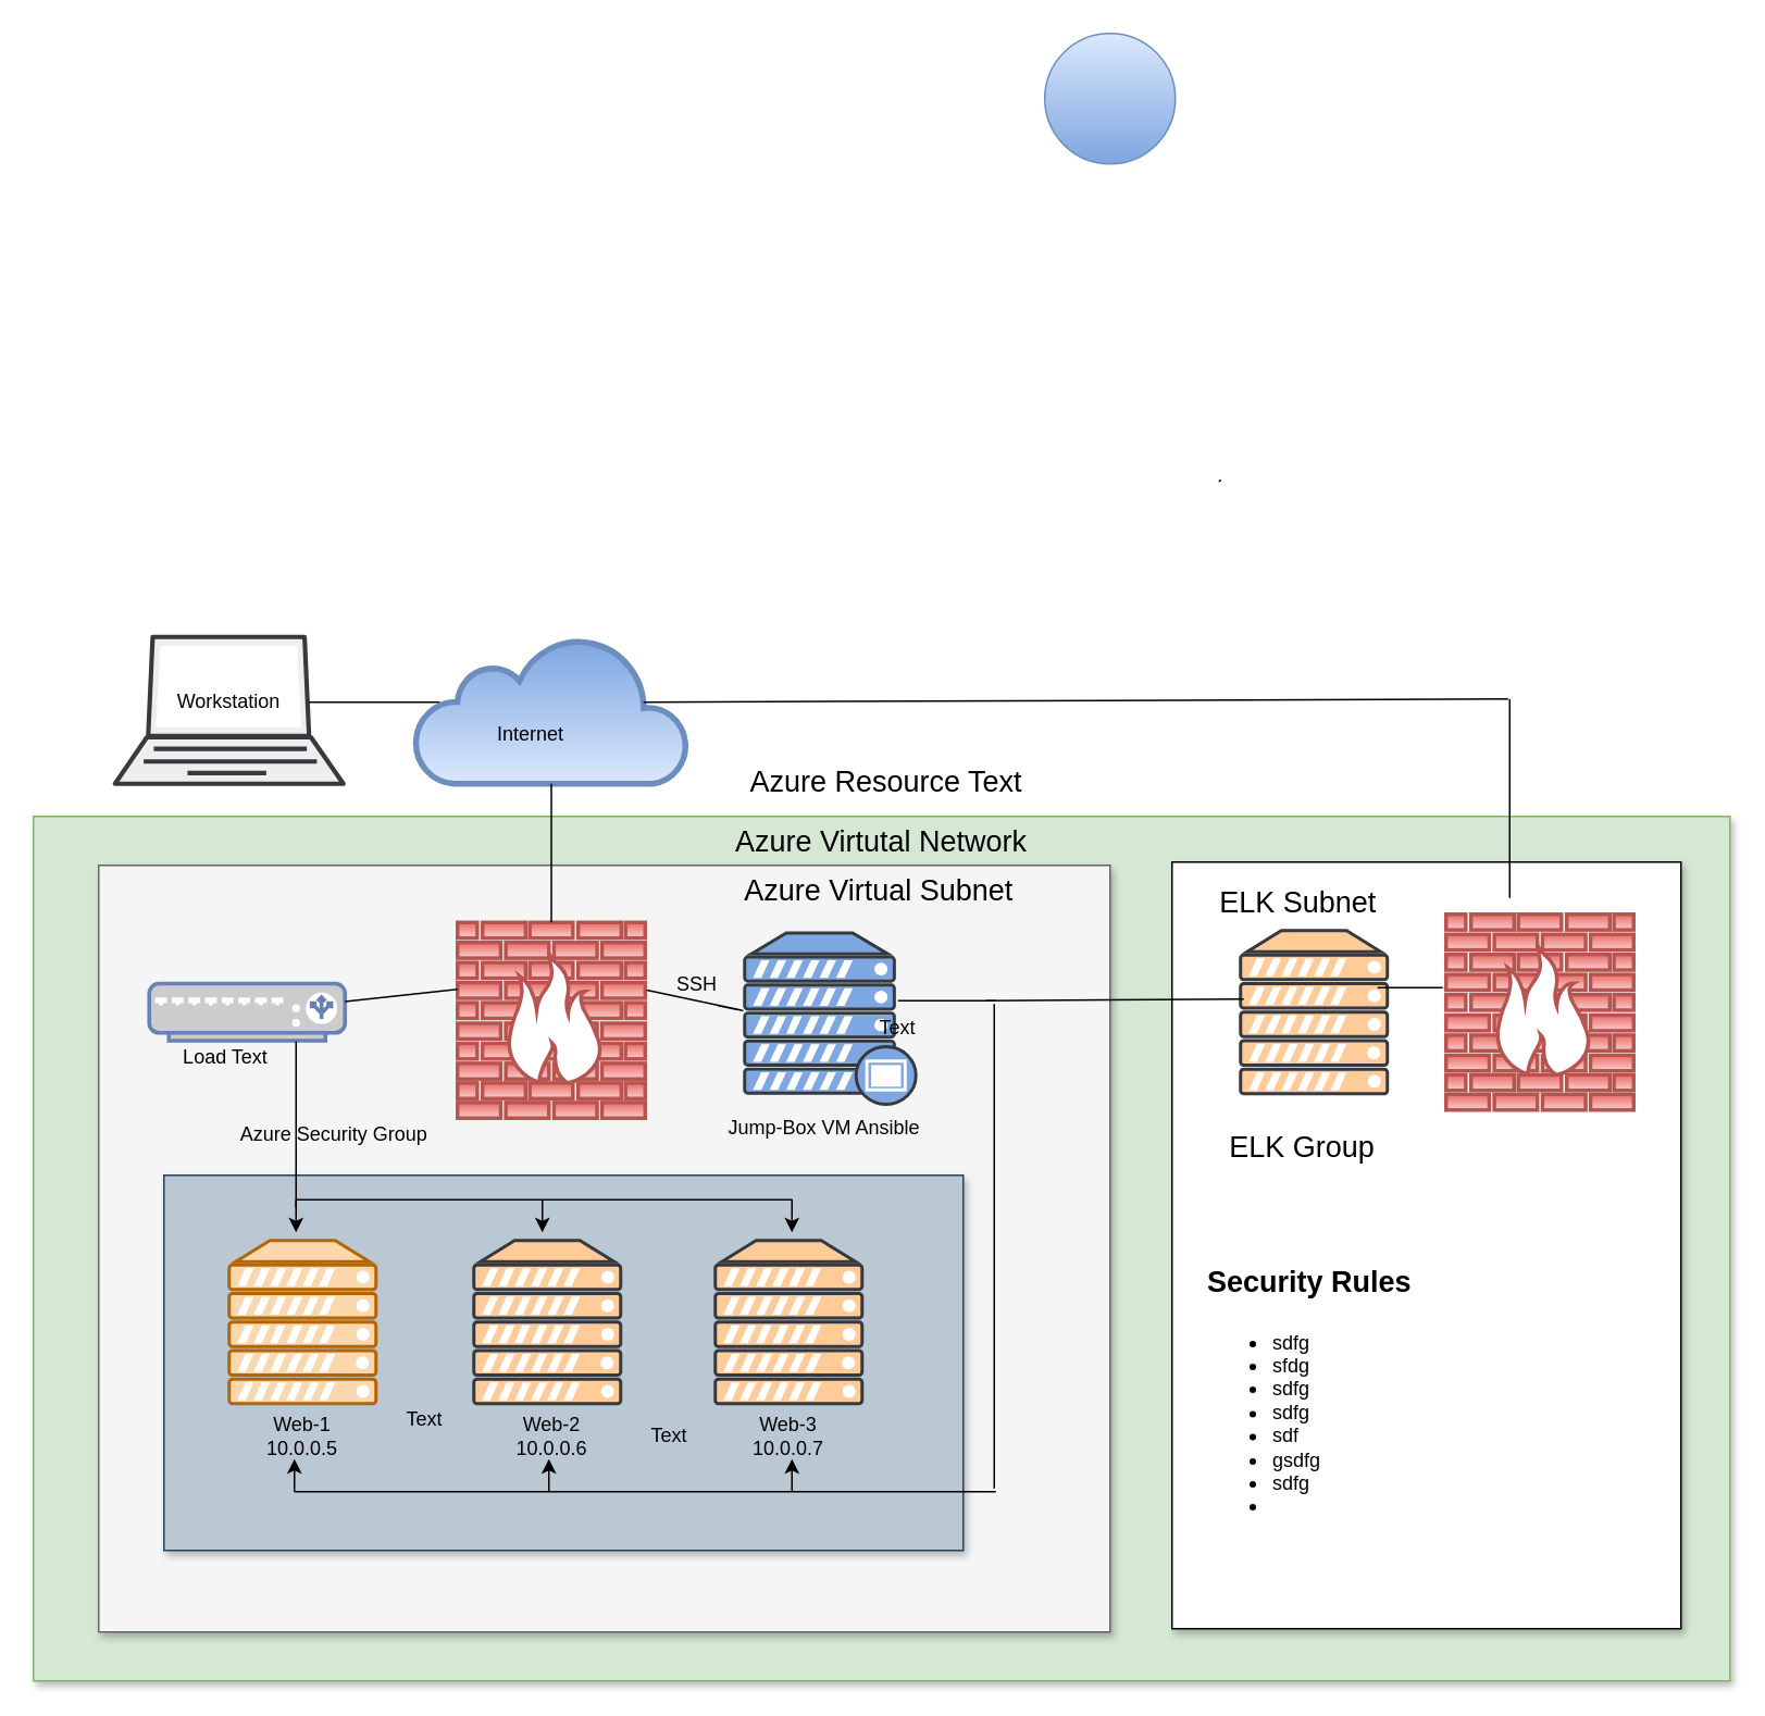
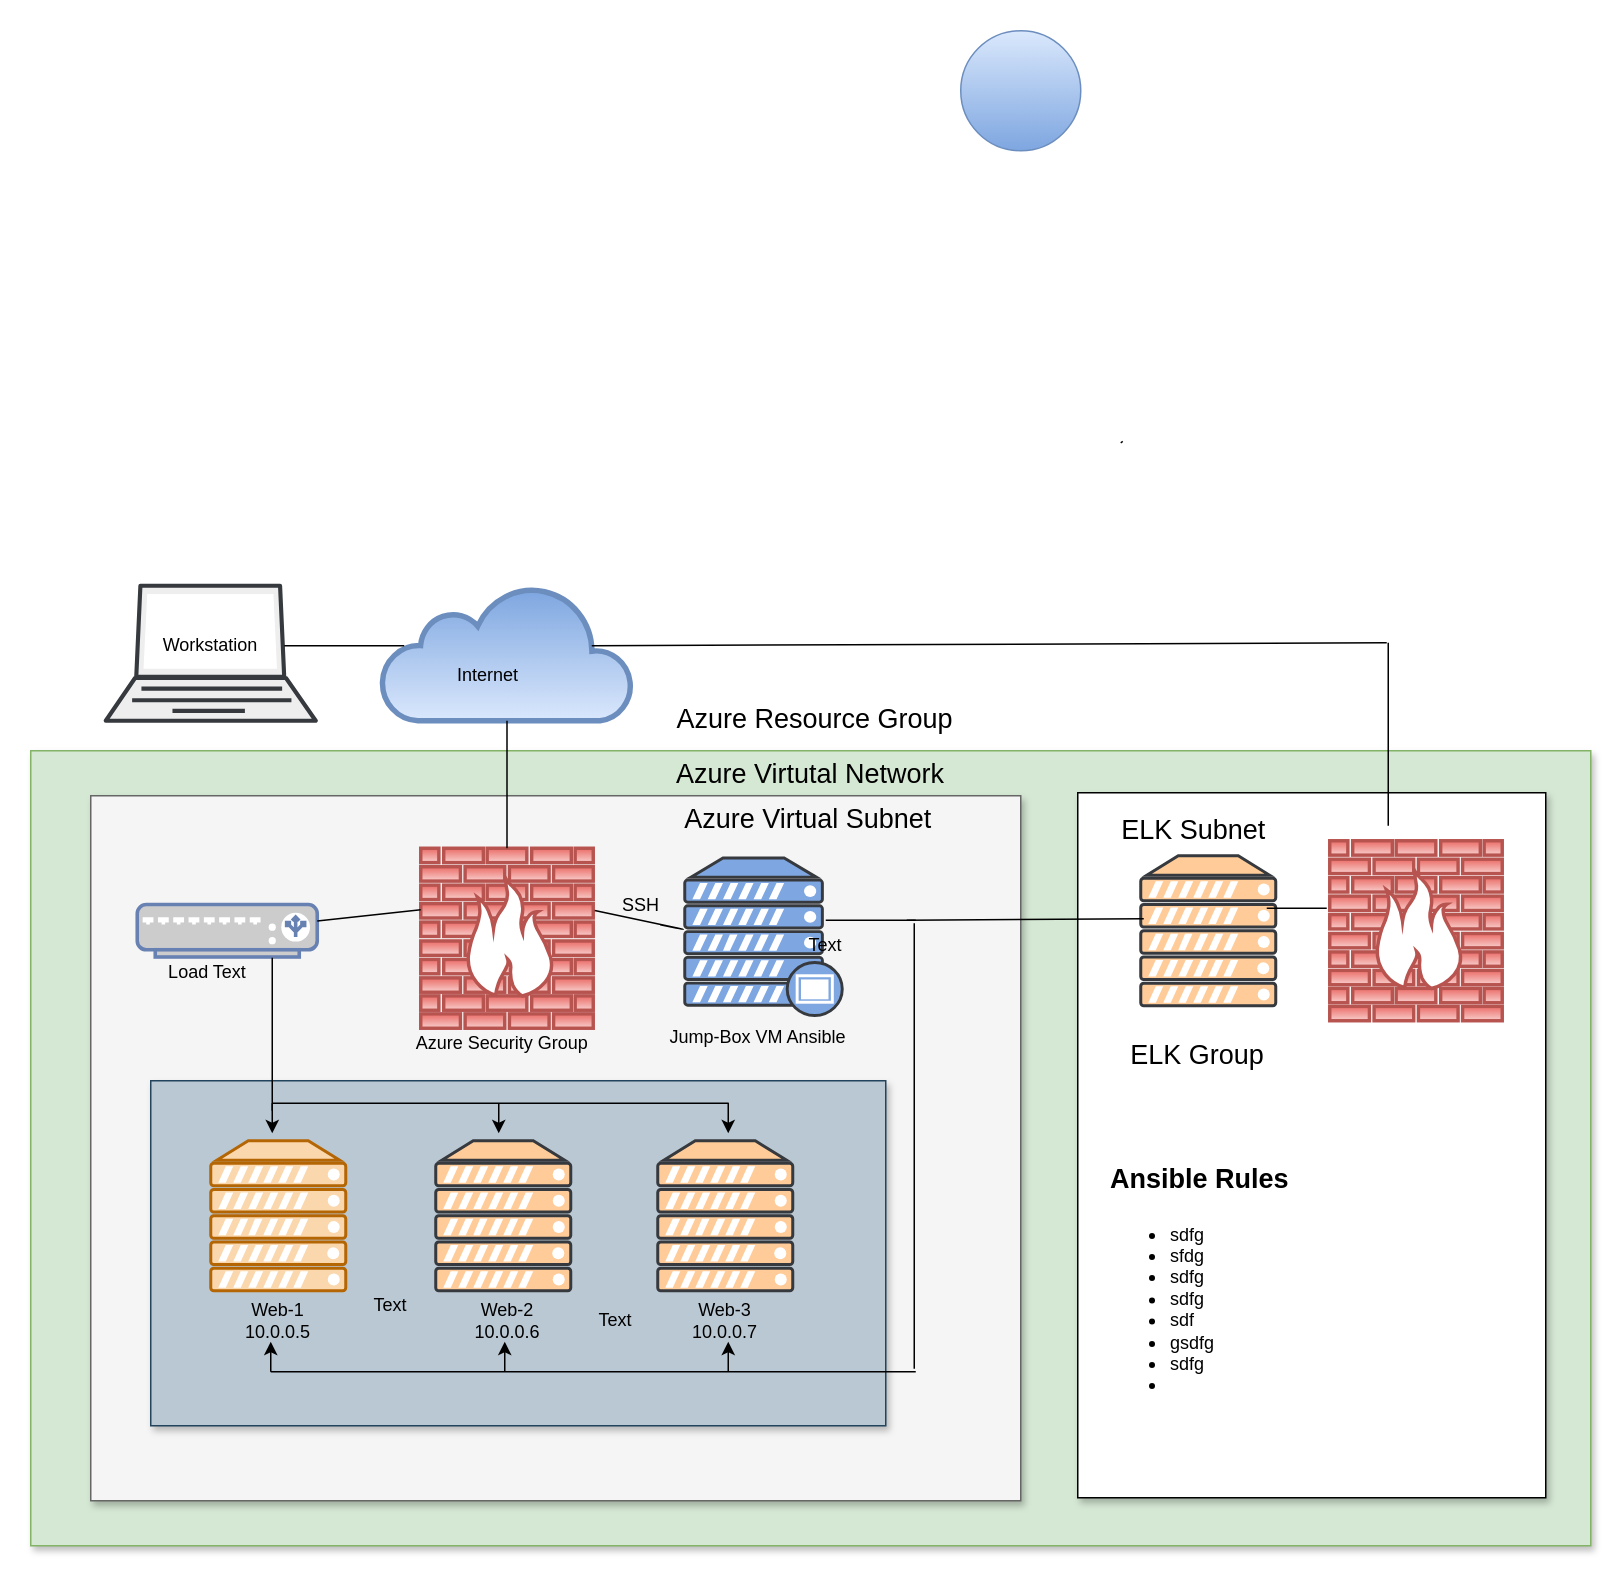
- <mxCell id="37" value="&lt;font style=&quot;font-size: 18px&quot;&gt;Azure Resource Text&lt;/font&gt;" style="text;html=1;strokeColor=none;fillColor=none;align=center;verticalAlign=middle;whiteSpace=wrap;rounded=0;shadow=1;opacity=30;" parent="1" vertex="1"><mxGeometry x="408" y="460" width="270" height="38" as="geometry" /></mxCell>
+ <mxCell id="37" value="&lt;font style=&quot;font-size: 18px&quot;&gt;Azure Resource Group&lt;/font&gt;" style="text;html=1;strokeColor=none;fillColor=none;align=center;verticalAlign=middle;whiteSpace=wrap;rounded=0;shadow=1;opacity=30;" parent="1" vertex="1"><mxGeometry x="408" y="460" width="270" height="38" as="geometry" /></mxCell>
- <mxCell id="21" value="Azure Security Group" style="text;html=1;strokeColor=none;fillColor=none;align=center;verticalAlign=middle;whiteSpace=wrap;rounded=0;" parent="1" vertex="1"><mxGeometry x="143.25" y="685" width="122.5" height="20" as="geometry" /></mxCell>
+ <mxCell id="21" value="Azure Security Group" style="text;html=1;strokeColor=none;fillColor=none;align=center;verticalAlign=middle;whiteSpace=wrap;rounded=0;" parent="1" vertex="1"><mxGeometry x="273.25" y="685" width="122.5" height="20" as="geometry" /></mxCell>
- <mxCell id="53" value="&lt;h1 style=&quot;font-size: 18px&quot;&gt;&lt;font style=&quot;font-size: 18px&quot;&gt;Security Rules&lt;/font&gt;&lt;/h1&gt;&lt;p style=&quot;font-size: 18px&quot;&gt;&lt;ul&gt;&lt;li&gt;sdfg&lt;/li&gt;&lt;li&gt;sfdg&lt;/li&gt;&lt;li&gt;sdfg&lt;/li&gt;&lt;li&gt;sdfg&lt;/li&gt;&lt;li&gt;sdf&lt;/li&gt;&lt;li&gt;gsdfg&lt;/li&gt;&lt;li&gt;sdfg&lt;/li&gt;&lt;li&gt;&lt;br&gt;&lt;/li&gt;&lt;/ul&gt;&lt;/p&gt;" style="text;html=1;strokeColor=none;fillColor=none;spacing=5;spacingTop=-20;whiteSpace=wrap;overflow=hidden;rounded=0;" vertex="1" parent="1"><mxGeometry x="735" y="774" width="280" height="209" as="geometry" /></mxCell>
+ <mxCell id="53" value="&lt;h1 style=&quot;font-size: 18px&quot;&gt;&lt;font style=&quot;font-size: 18px&quot;&gt;Ansible Rules&lt;/font&gt;&lt;/h1&gt;&lt;p style=&quot;font-size: 18px&quot;&gt;&lt;ul&gt;&lt;li&gt;sdfg&lt;/li&gt;&lt;li&gt;sfdg&lt;/li&gt;&lt;li&gt;sdfg&lt;/li&gt;&lt;li&gt;sdfg&lt;/li&gt;&lt;li&gt;sdf&lt;/li&gt;&lt;li&gt;gsdfg&lt;/li&gt;&lt;li&gt;sdfg&lt;/li&gt;&lt;li&gt;&lt;br&gt;&lt;/li&gt;&lt;/ul&gt;&lt;/p&gt;" style="text;html=1;strokeColor=none;fillColor=none;spacing=5;spacingTop=-20;whiteSpace=wrap;overflow=hidden;rounded=0;" vertex="1" parent="1"><mxGeometry x="735" y="774" width="280" height="209" as="geometry" /></mxCell>
